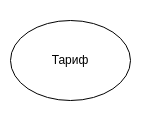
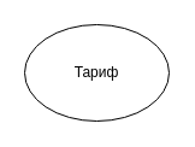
- <mxCell id="2" value="Тариф" style="ellipse;whiteSpace=wrap;html=1;" parent="1" vertex="1"><mxGeometry x="10" y="20" width="120" height="80" as="geometry" /></mxCell>
+ <mxCell id="2" value="Тариф" style="ellipse;whiteSpace=wrap;html=1;" parent="1" vertex="1"><mxGeometry x="20" y="20" width="120" height="80" as="geometry" /></mxCell>
